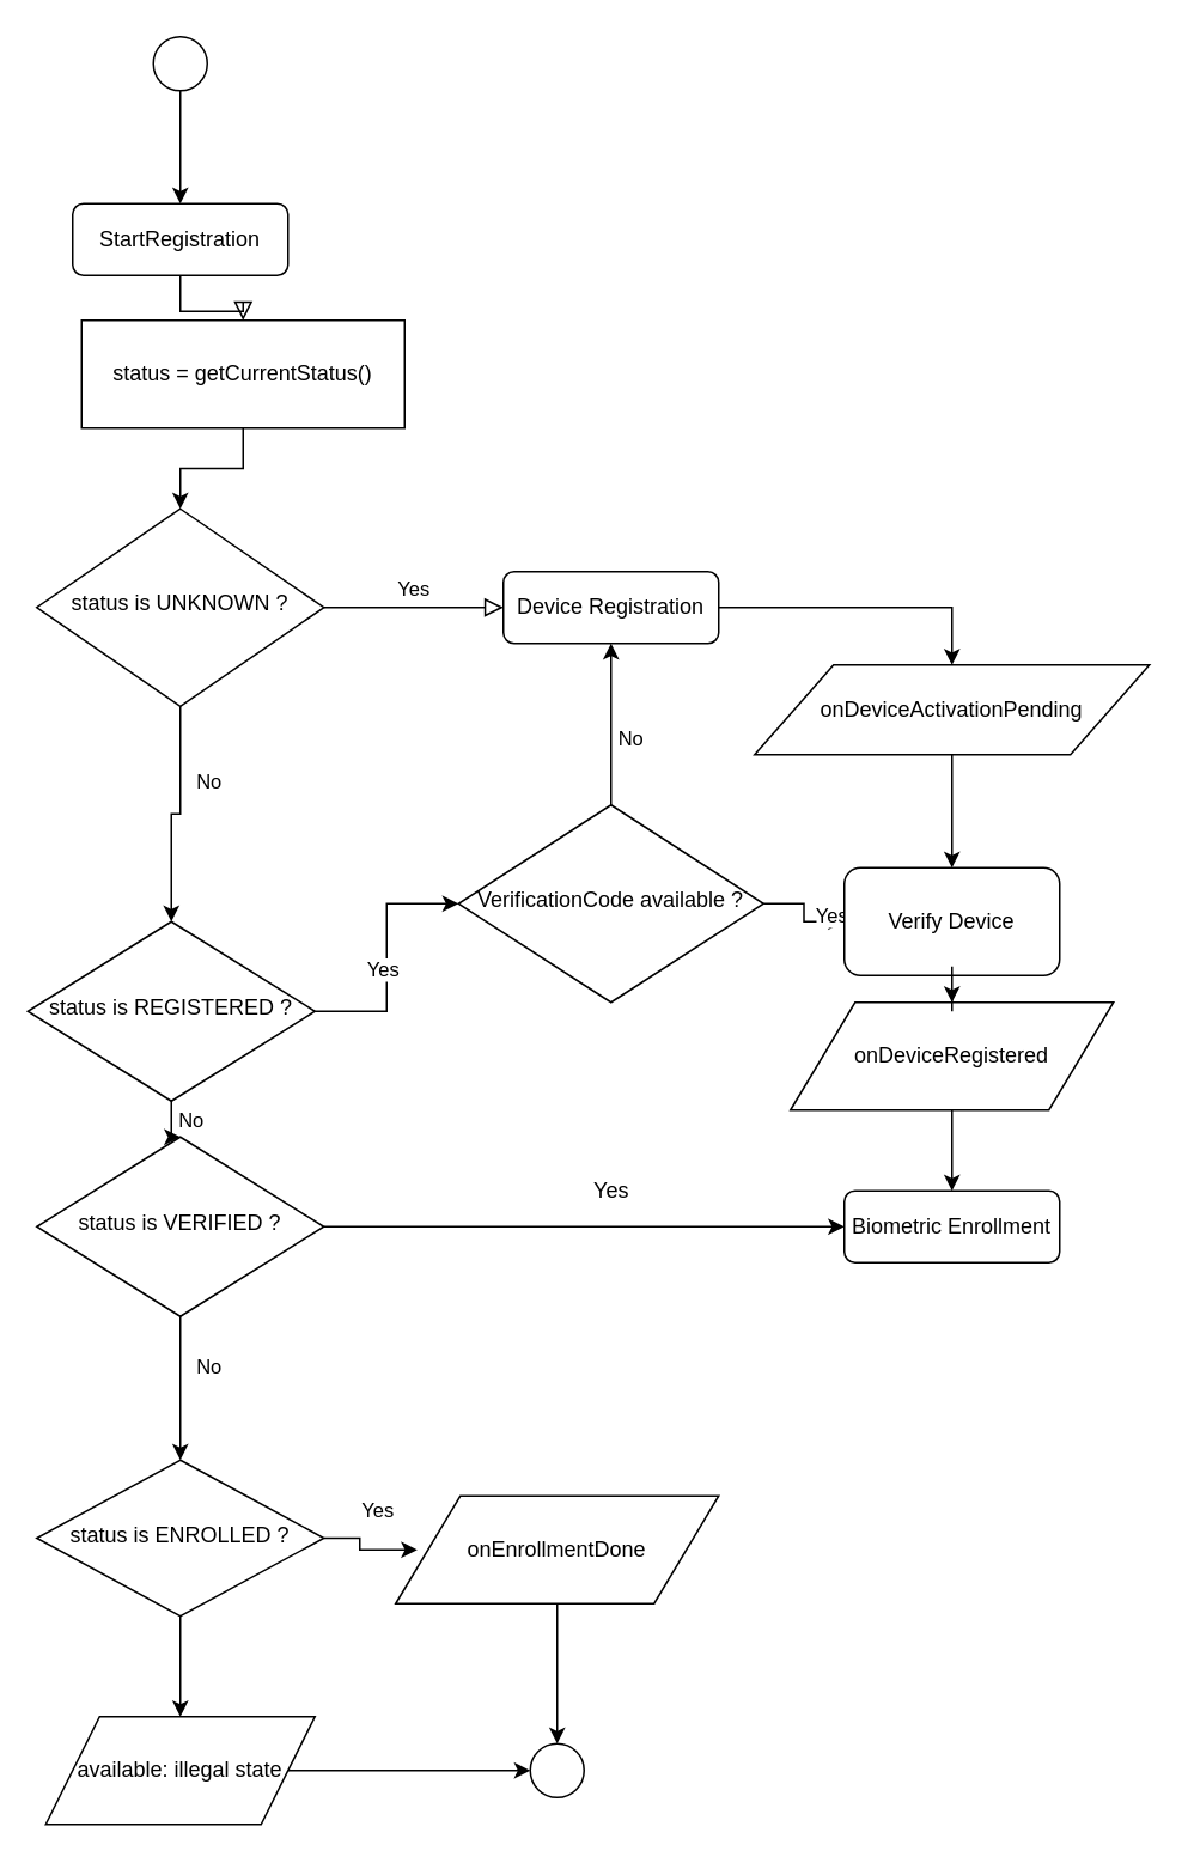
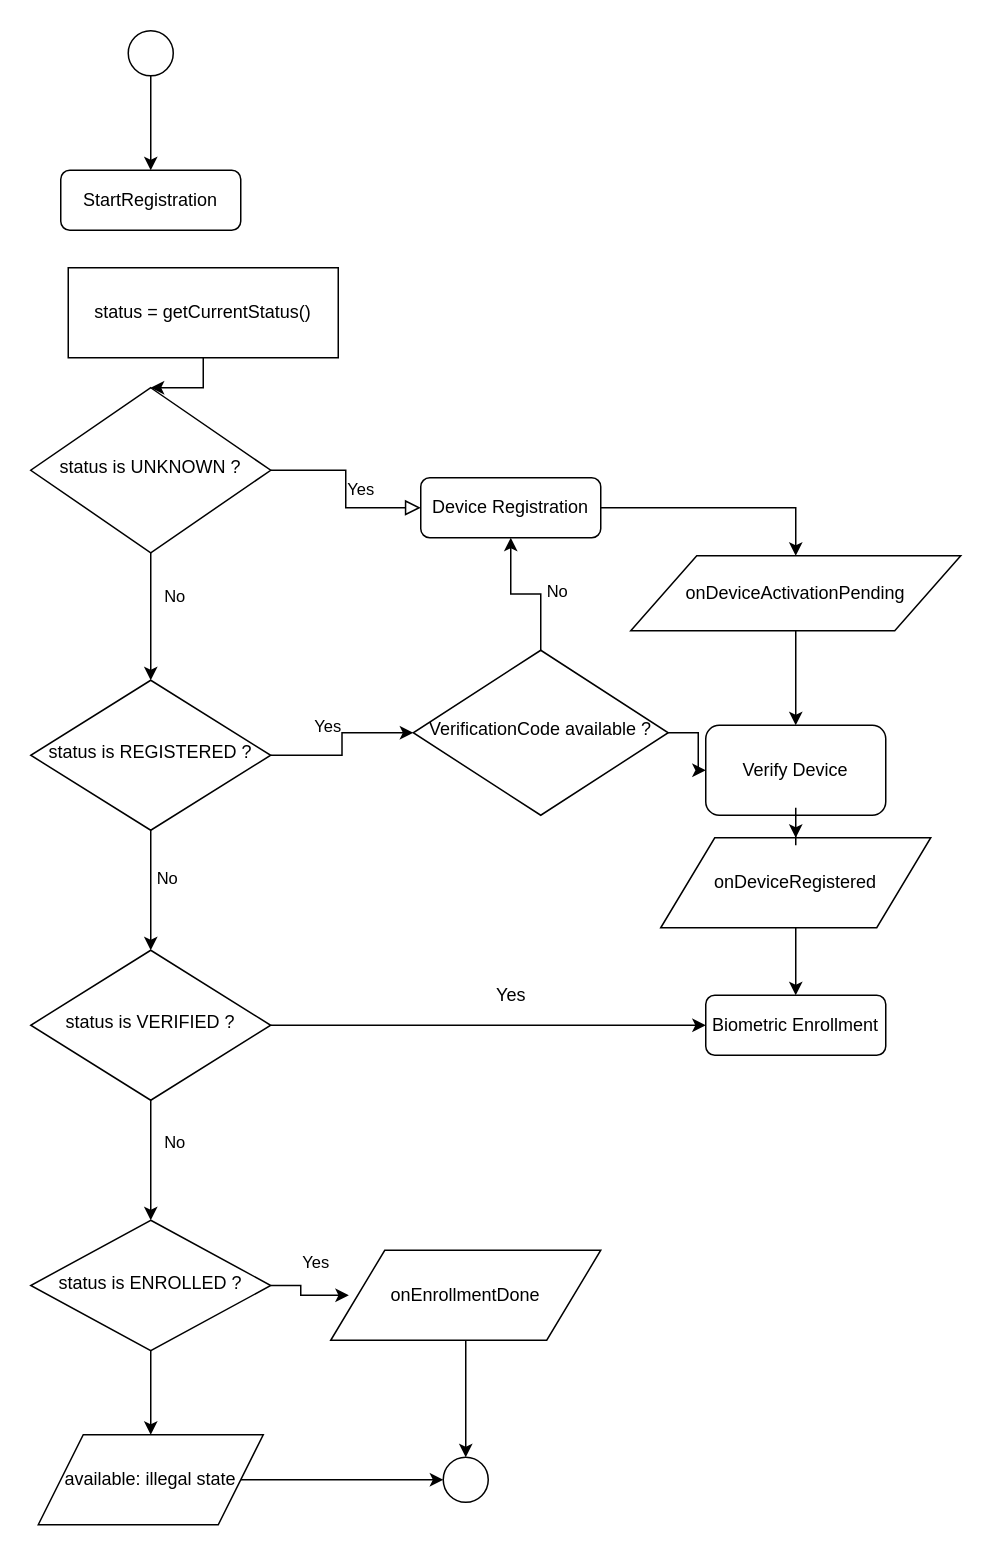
- <mxCell id="2" value="" style="rounded=0;html=1;jettySize=auto;orthogonalLoop=1;fontSize=11;endArrow=block;endFill=0;endSize=8;strokeWidth=1;shadow=0;labelBackgroundColor=none;edgeStyle=orthogonalEdgeStyle;entryX=0.5;entryY=0;entryDx=0;entryDy=0;" parent="1" source="3" target="11" edge="1"><mxGeometry relative="1" as="geometry"><mxPoint x="70" y="213" as="targetPoint" /></mxGeometry></mxCell>
- <mxCell id="7" value="status is UNKNOWN ?" style="rhombus;whiteSpace=wrap;html=1;shadow=0;fontFamily=Helvetica;fontSize=12;align=center;strokeWidth=1;spacing=6;spacingTop=-4;" parent="1" vertex="1"><mxGeometry x="20" y="283" width="160" height="110" as="geometry" /></mxCell>
+ <mxCell id="7" value="status is UNKNOWN ?" style="rhombus;whiteSpace=wrap;html=1;shadow=0;fontFamily=Helvetica;fontSize=12;align=center;strokeWidth=1;spacing=6;spacingTop=-4;" parent="1" vertex="1"><mxGeometry x="20" y="258" width="160" height="110" as="geometry" /></mxCell>
- <mxCell id="28" value="VerificationCode available ?" style="rhombus;whiteSpace=wrap;html=1;shadow=0;fontFamily=Helvetica;fontSize=12;align=center;strokeWidth=1;spacing=6;spacingTop=-4;" vertex="1" parent="1"><mxGeometry x="255" y="448" width="170" height="110" as="geometry" /></mxCell>
+ <mxCell id="28" value="VerificationCode available ?" style="rhombus;whiteSpace=wrap;html=1;shadow=0;fontFamily=Helvetica;fontSize=12;align=center;strokeWidth=1;spacing=6;spacingTop=-4;" vertex="1" parent="1"><mxGeometry x="275" y="433" width="170" height="110" as="geometry" /></mxCell>
- <mxCell id="16" value="status is REGISTERED ?" style="rhombus;whiteSpace=wrap;html=1;shadow=0;fontFamily=Helvetica;fontSize=12;align=center;strokeWidth=1;spacing=6;spacingTop=-4;" vertex="1" parent="1"><mxGeometry x="15" y="513" width="160" height="100" as="geometry" /></mxCell>
+ <mxCell id="16" value="status is REGISTERED ?" style="rhombus;whiteSpace=wrap;html=1;shadow=0;fontFamily=Helvetica;fontSize=12;align=center;strokeWidth=1;spacing=6;spacingTop=-4;" vertex="1" parent="1"><mxGeometry x="20" y="453" width="160" height="100" as="geometry" /></mxCell>
